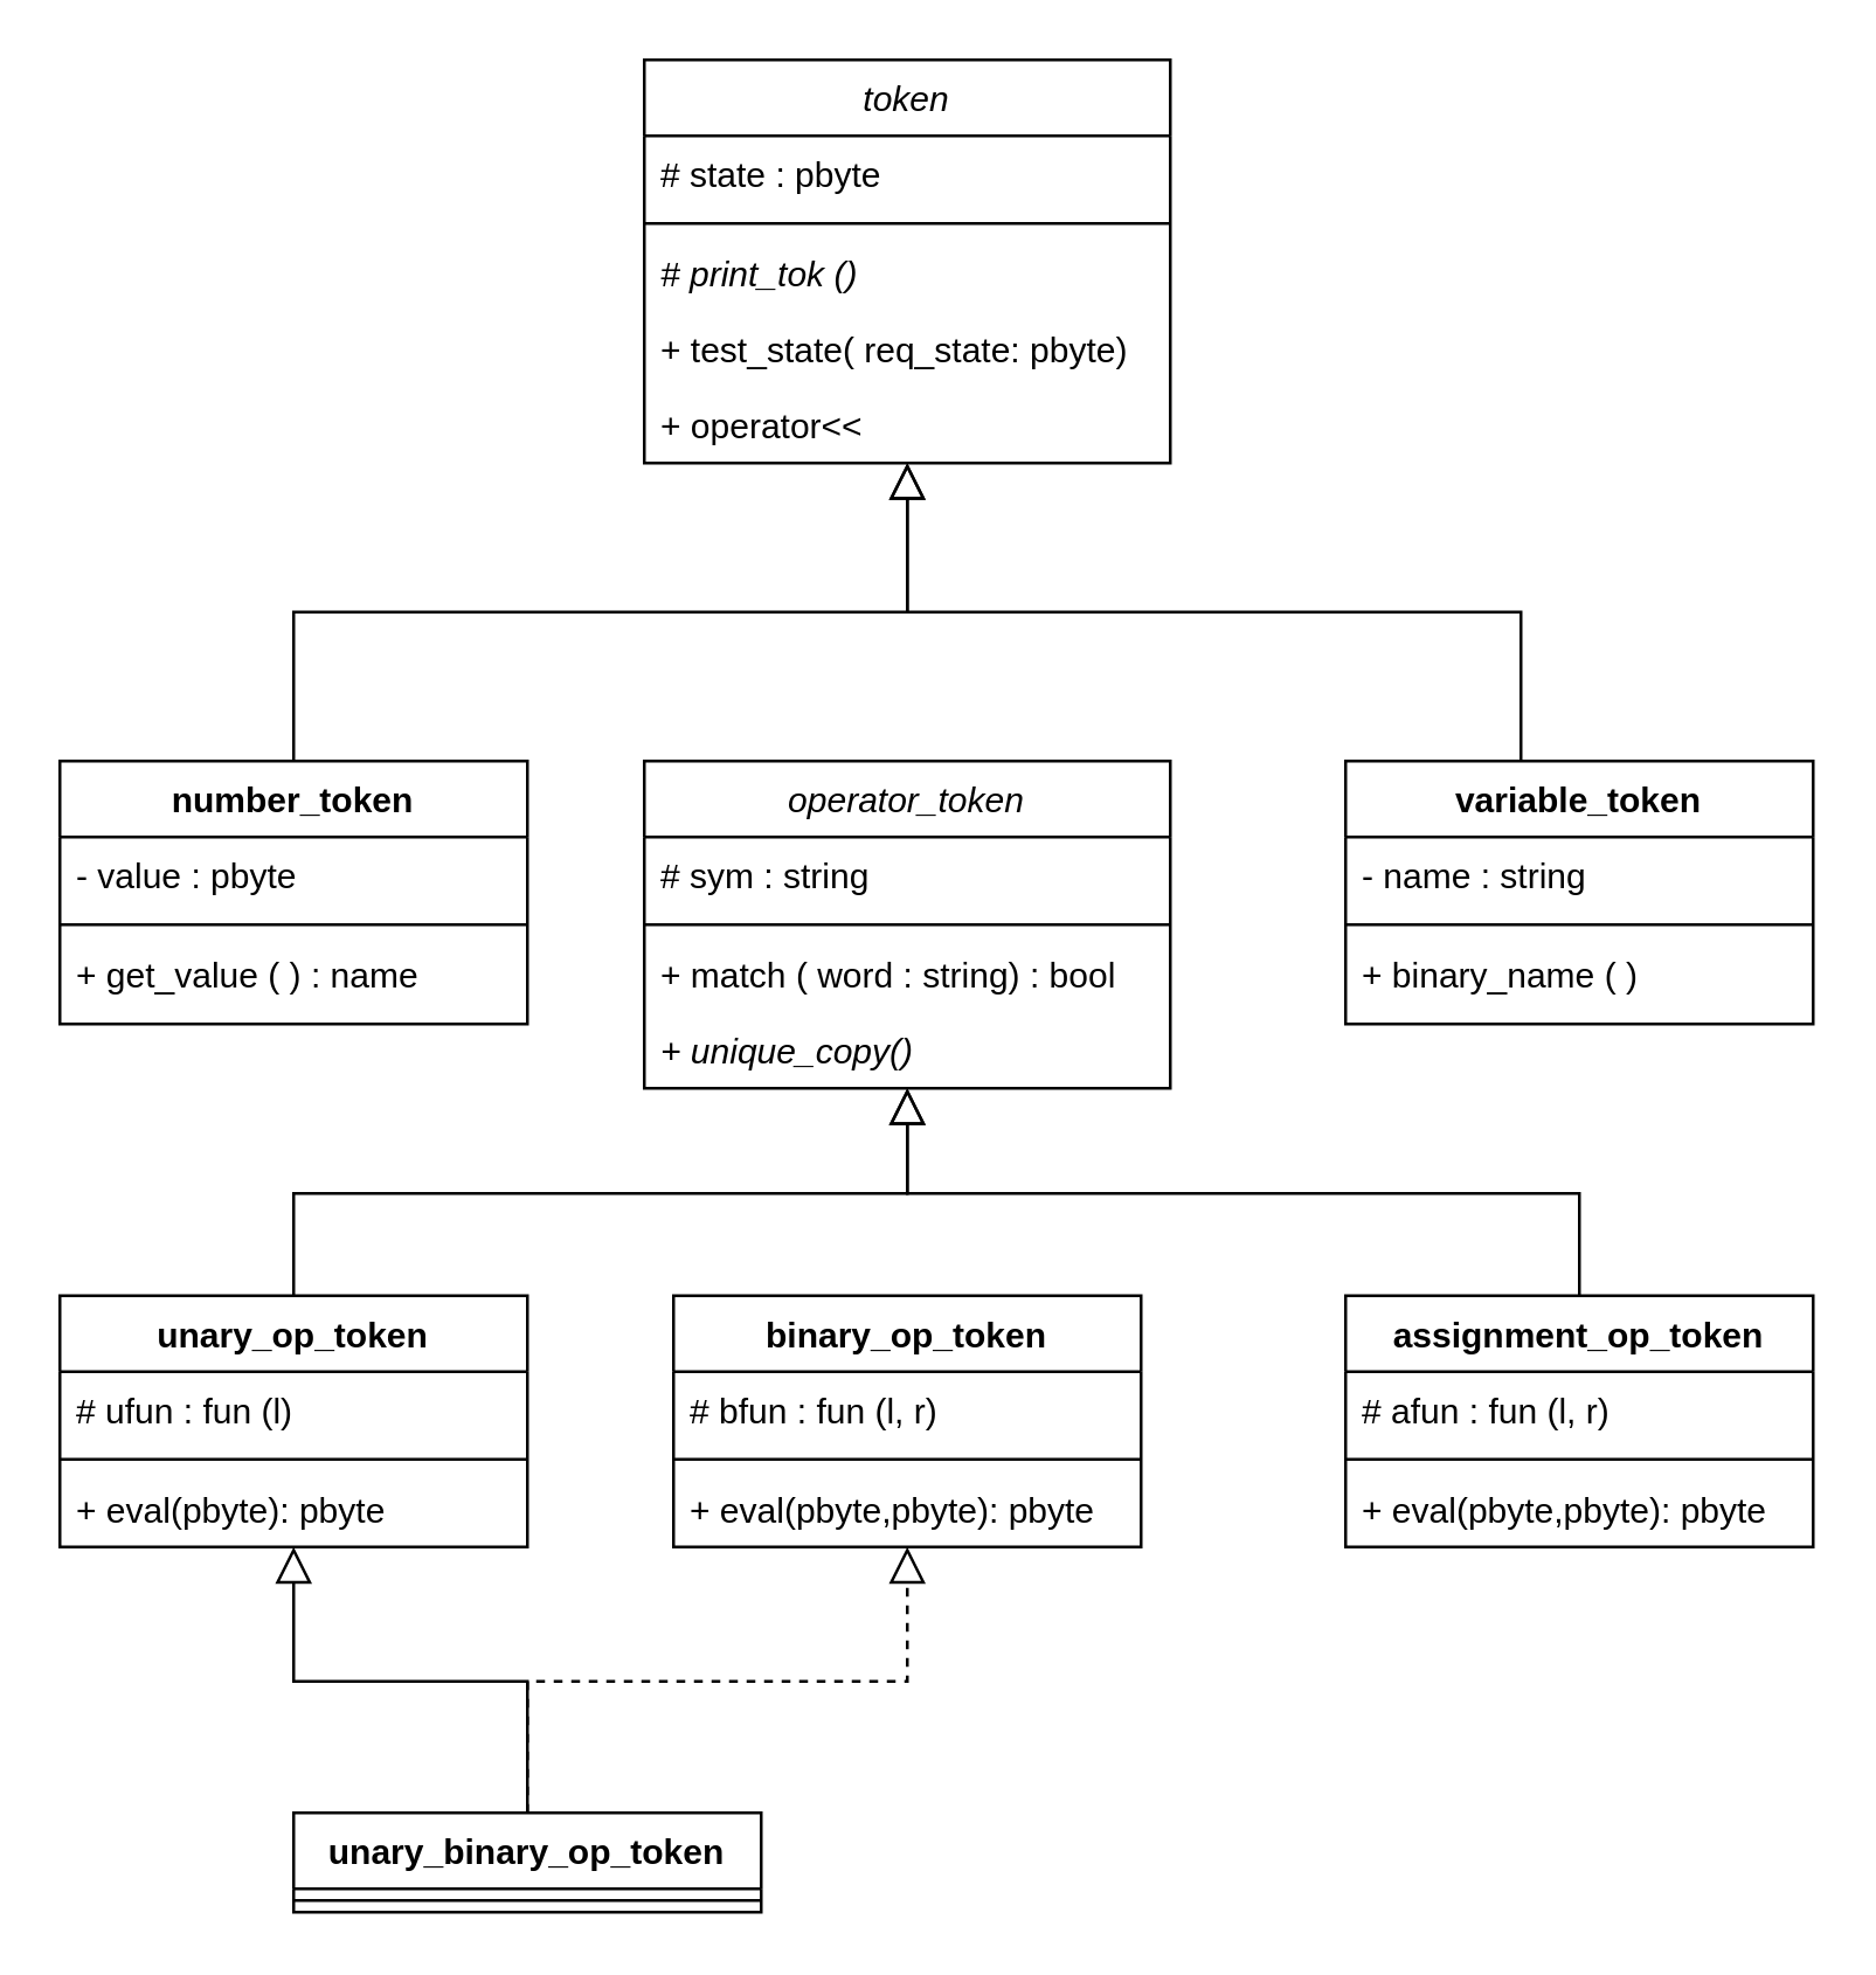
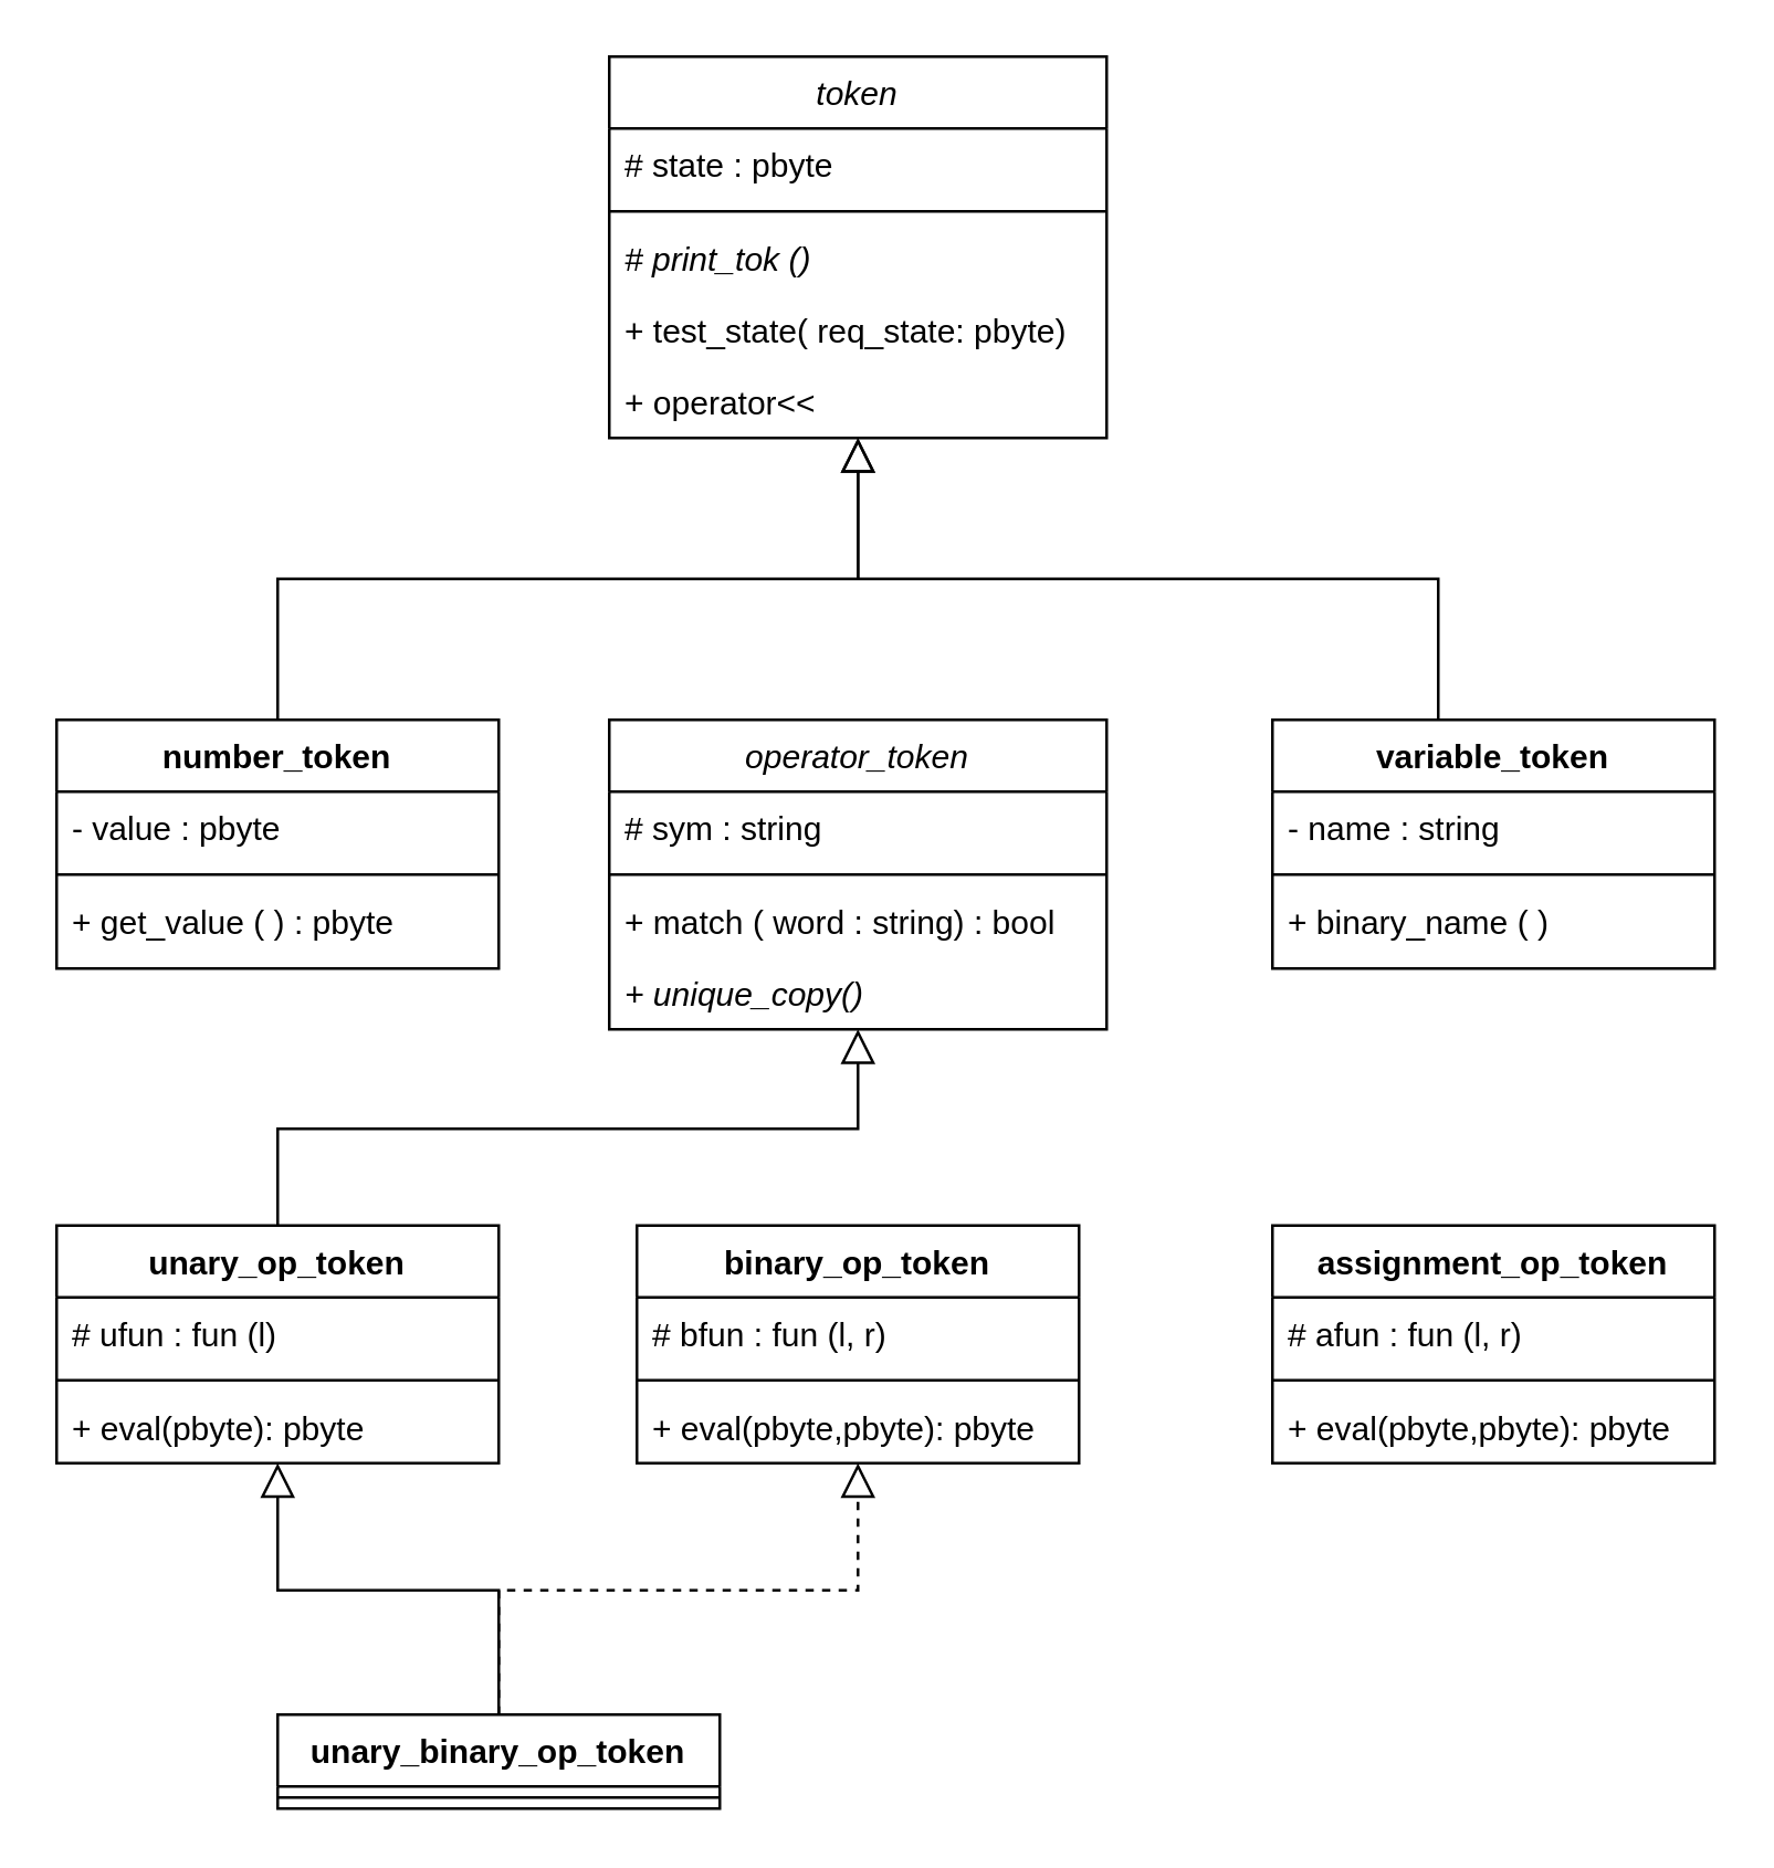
- <mxCell id="11" value="+ get_value ( ) : name" style="text;align=left;verticalAlign=top;spacingLeft=4;spacingRight=4;overflow=hidden;rotatable=0;points=[[0,0.5],[1,0.5]];portConstraint=eastwest;fontStyle=0" parent="8" vertex="1"><mxGeometry y="60" width="160" height="26" as="geometry" /></mxCell>
+ <mxCell id="11" value="+ get_value ( ) : pbyte" style="text;align=left;verticalAlign=top;spacingLeft=4;spacingRight=4;overflow=hidden;rotatable=0;points=[[0,0.5],[1,0.5]];portConstraint=eastwest;fontStyle=0" parent="8" vertex="1"><mxGeometry y="60" width="160" height="26" as="geometry" /></mxCell>
- <mxCell id="38" value="" style="endArrow=block;endSize=10;endFill=0;shadow=0;strokeWidth=1;rounded=0;edgeStyle=elbowEdgeStyle;elbow=vertical;" edge="1" parent="1" source="31" target="13"><mxGeometry width="160" relative="1" as="geometry"><mxPoint x="120" y="463" as="sourcePoint" /><mxPoint x="327.84" y="395.094" as="targetPoint" /></mxGeometry></mxCell>
